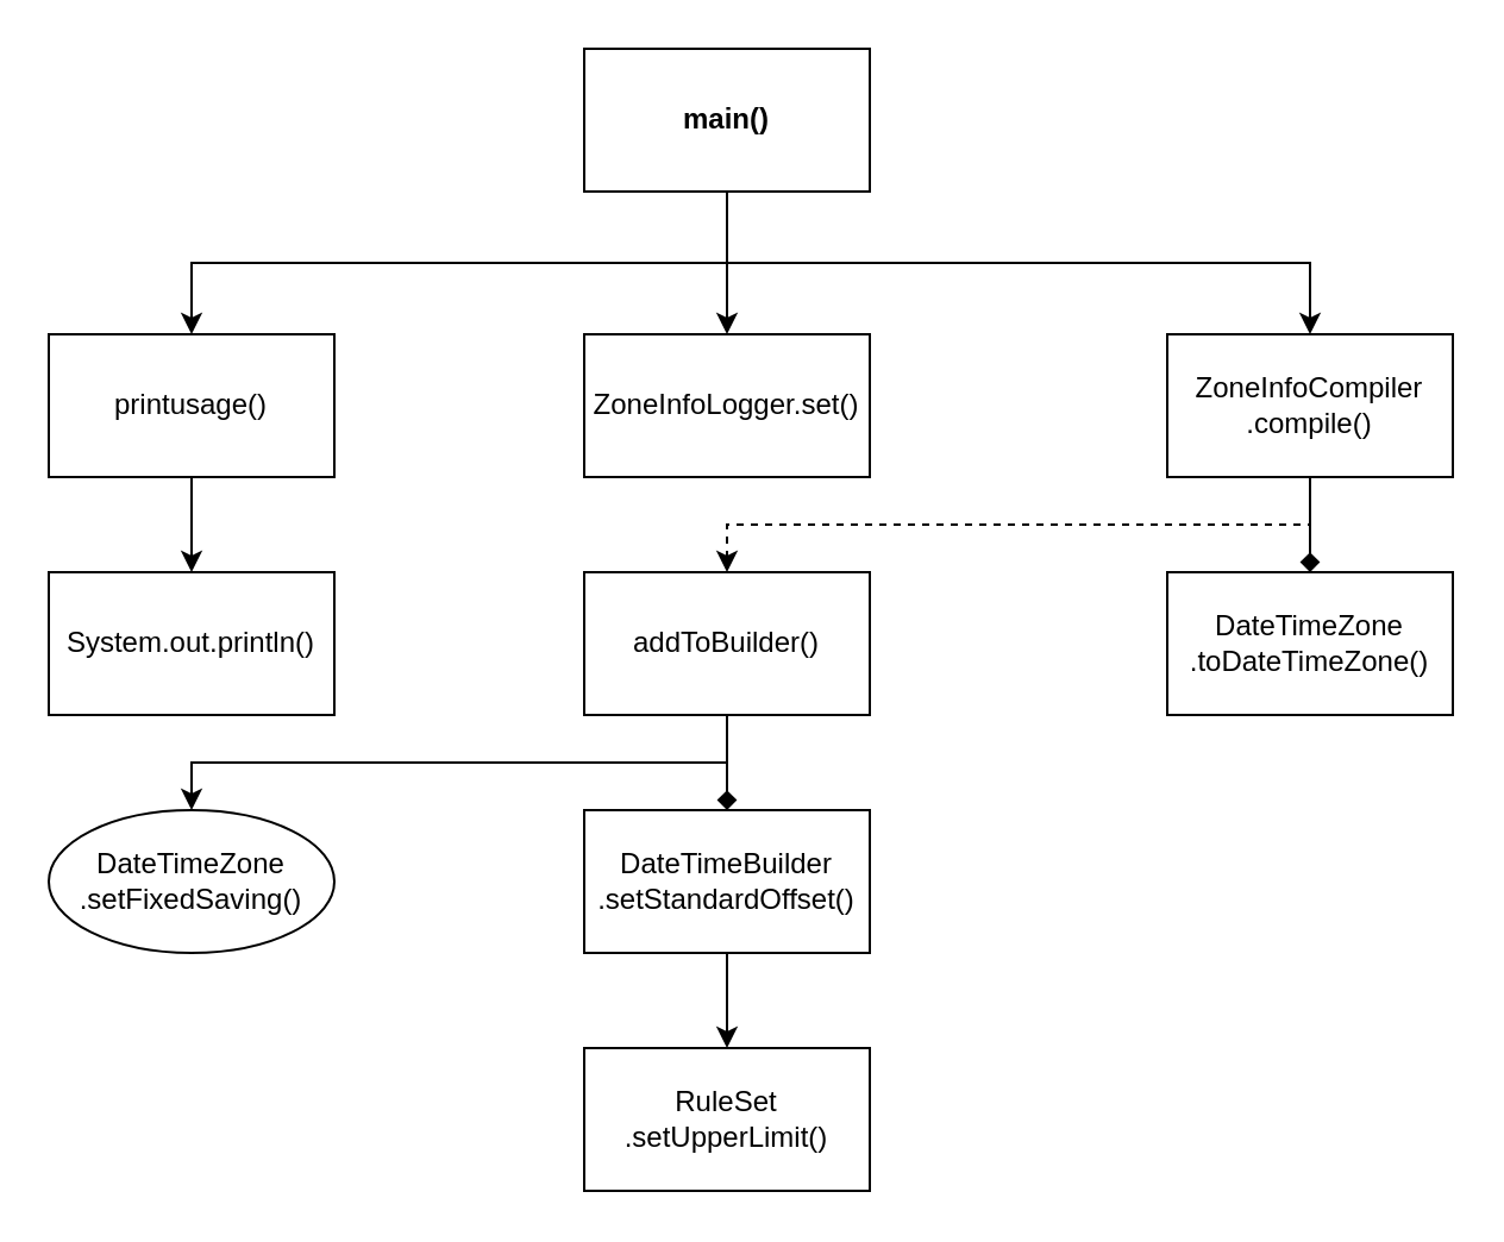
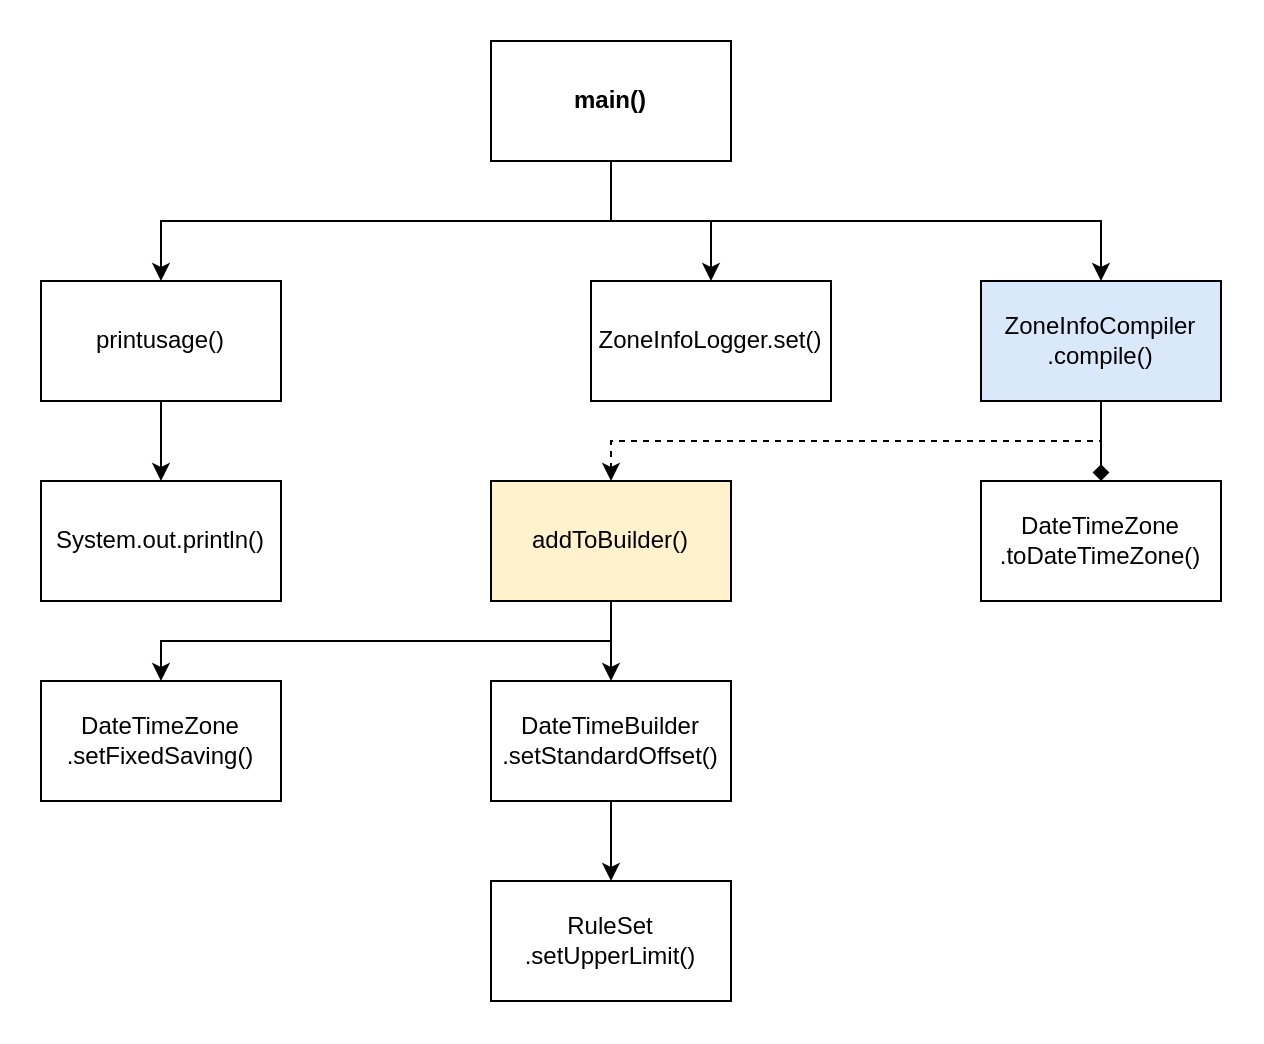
- <mxCell id="9" value="ZoneInfoLogger.set()" style="rounded=0;whiteSpace=wrap;html=1;" vertex="1" parent="1"><mxGeometry x="245" y="140" width="120" height="60" as="geometry" /></mxCell>
+ <mxCell id="9" value="ZoneInfoLogger.set()" style="rounded=0;whiteSpace=wrap;html=1;" vertex="1" parent="1"><mxGeometry x="295" y="140" width="120" height="60" as="geometry" /></mxCell>
- <mxCell id="12" value="ZoneInfoCompiler&lt;br&gt;.compile()" style="rounded=0;whiteSpace=wrap;html=1;" vertex="1" parent="1"><mxGeometry x="490" y="140" width="120" height="60" as="geometry" /></mxCell>
+ <mxCell id="12" value="ZoneInfoCompiler&lt;br&gt;.compile()" style="rounded=0;whiteSpace=wrap;html=1;fillColor=#dae8fc;" vertex="1" parent="1"><mxGeometry x="490" y="140" width="120" height="60" as="geometry" /></mxCell>
- <mxCell id="15" value="addToBuilder()" style="rounded=0;whiteSpace=wrap;html=1;" vertex="1" parent="1"><mxGeometry x="245" y="240" width="120" height="60" as="geometry" /></mxCell>
+ <mxCell id="15" value="addToBuilder()" style="rounded=0;whiteSpace=wrap;html=1;fillColor=#fff2cc;" vertex="1" parent="1"><mxGeometry x="245" y="240" width="120" height="60" as="geometry" /></mxCell>
- <mxCell id="13" style="edgeStyle=orthogonalEdgeStyle;rounded=0;orthogonalLoop=1;jettySize=auto;html=1;exitX=0.5;exitY=1;exitDx=0;exitDy=0;entryX=0.5;entryY=0;entryDx=0;entryDy=0;endArrow=diamond;" edge="1" parent="1" source="15" target="19"><mxGeometry relative="1" as="geometry" /></mxCell>
+ <mxCell id="13" style="edgeStyle=orthogonalEdgeStyle;rounded=0;orthogonalLoop=1;jettySize=auto;html=1;exitX=0.5;exitY=1;exitDx=0;exitDy=0;entryX=0.5;entryY=0;entryDx=0;entryDy=0;" edge="1" parent="1" source="15" target="19"><mxGeometry relative="1" as="geometry" /></mxCell>
- <mxCell id="17" value="DateTimeZone&lt;br&gt;.setFixedSaving()" style="ellipse;whiteSpace=wrap;html=1;" vertex="1" parent="1"><mxGeometry x="20" y="340" width="120" height="60" as="geometry" /></mxCell>
+ <mxCell id="17" value="DateTimeZone&lt;br&gt;.setFixedSaving()" style="rounded=0;whiteSpace=wrap;html=1;" vertex="1" parent="1"><mxGeometry x="20" y="340" width="120" height="60" as="geometry" /></mxCell>
